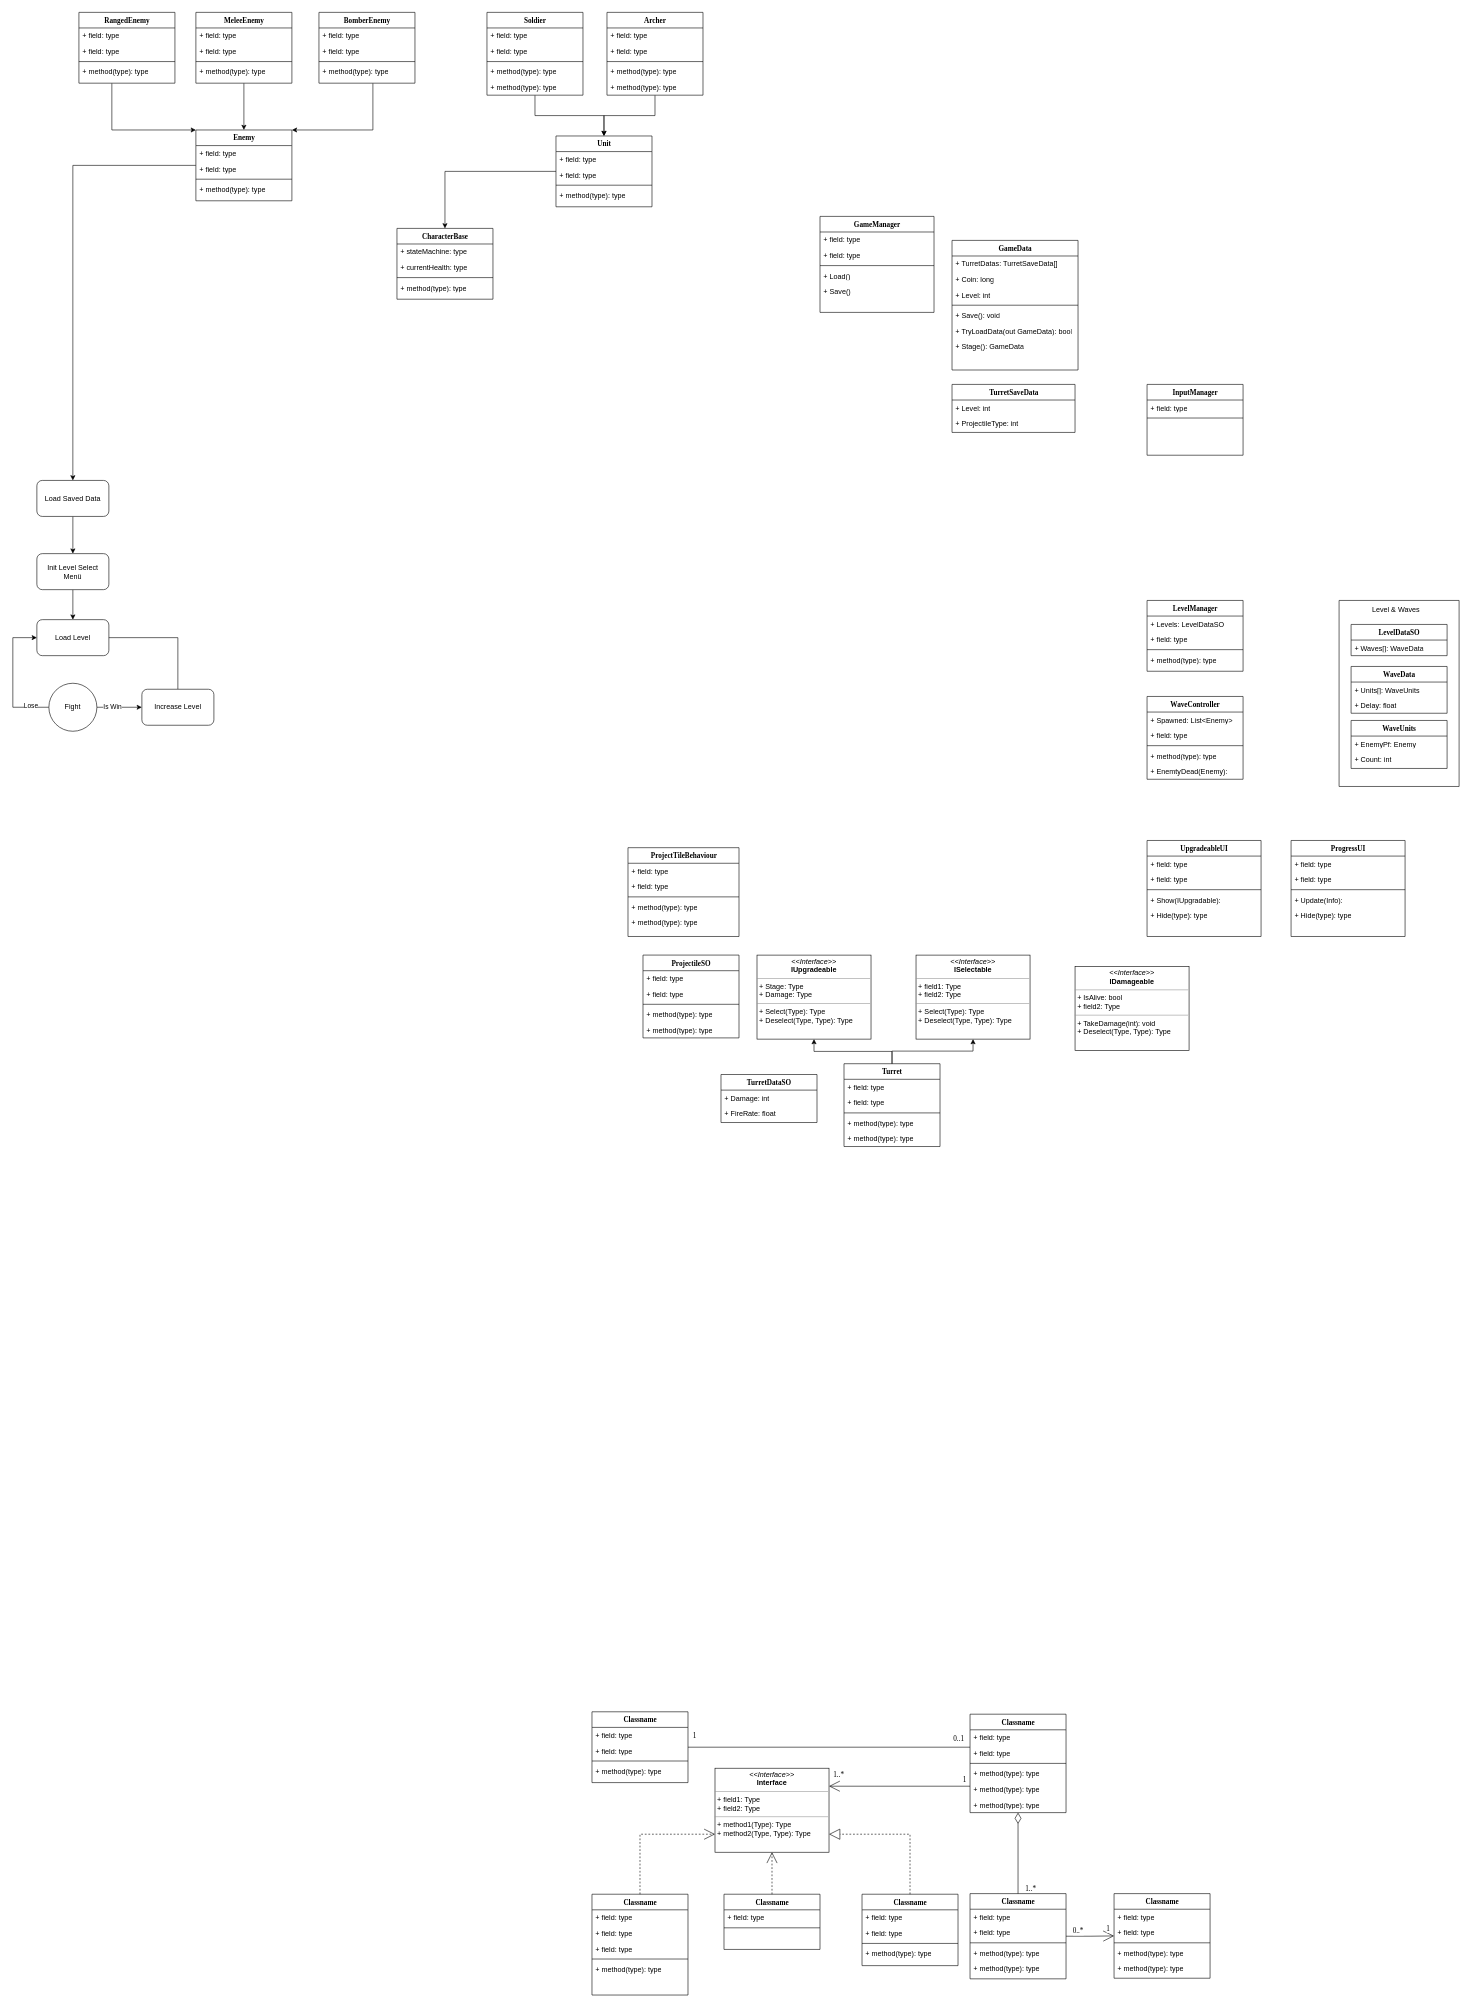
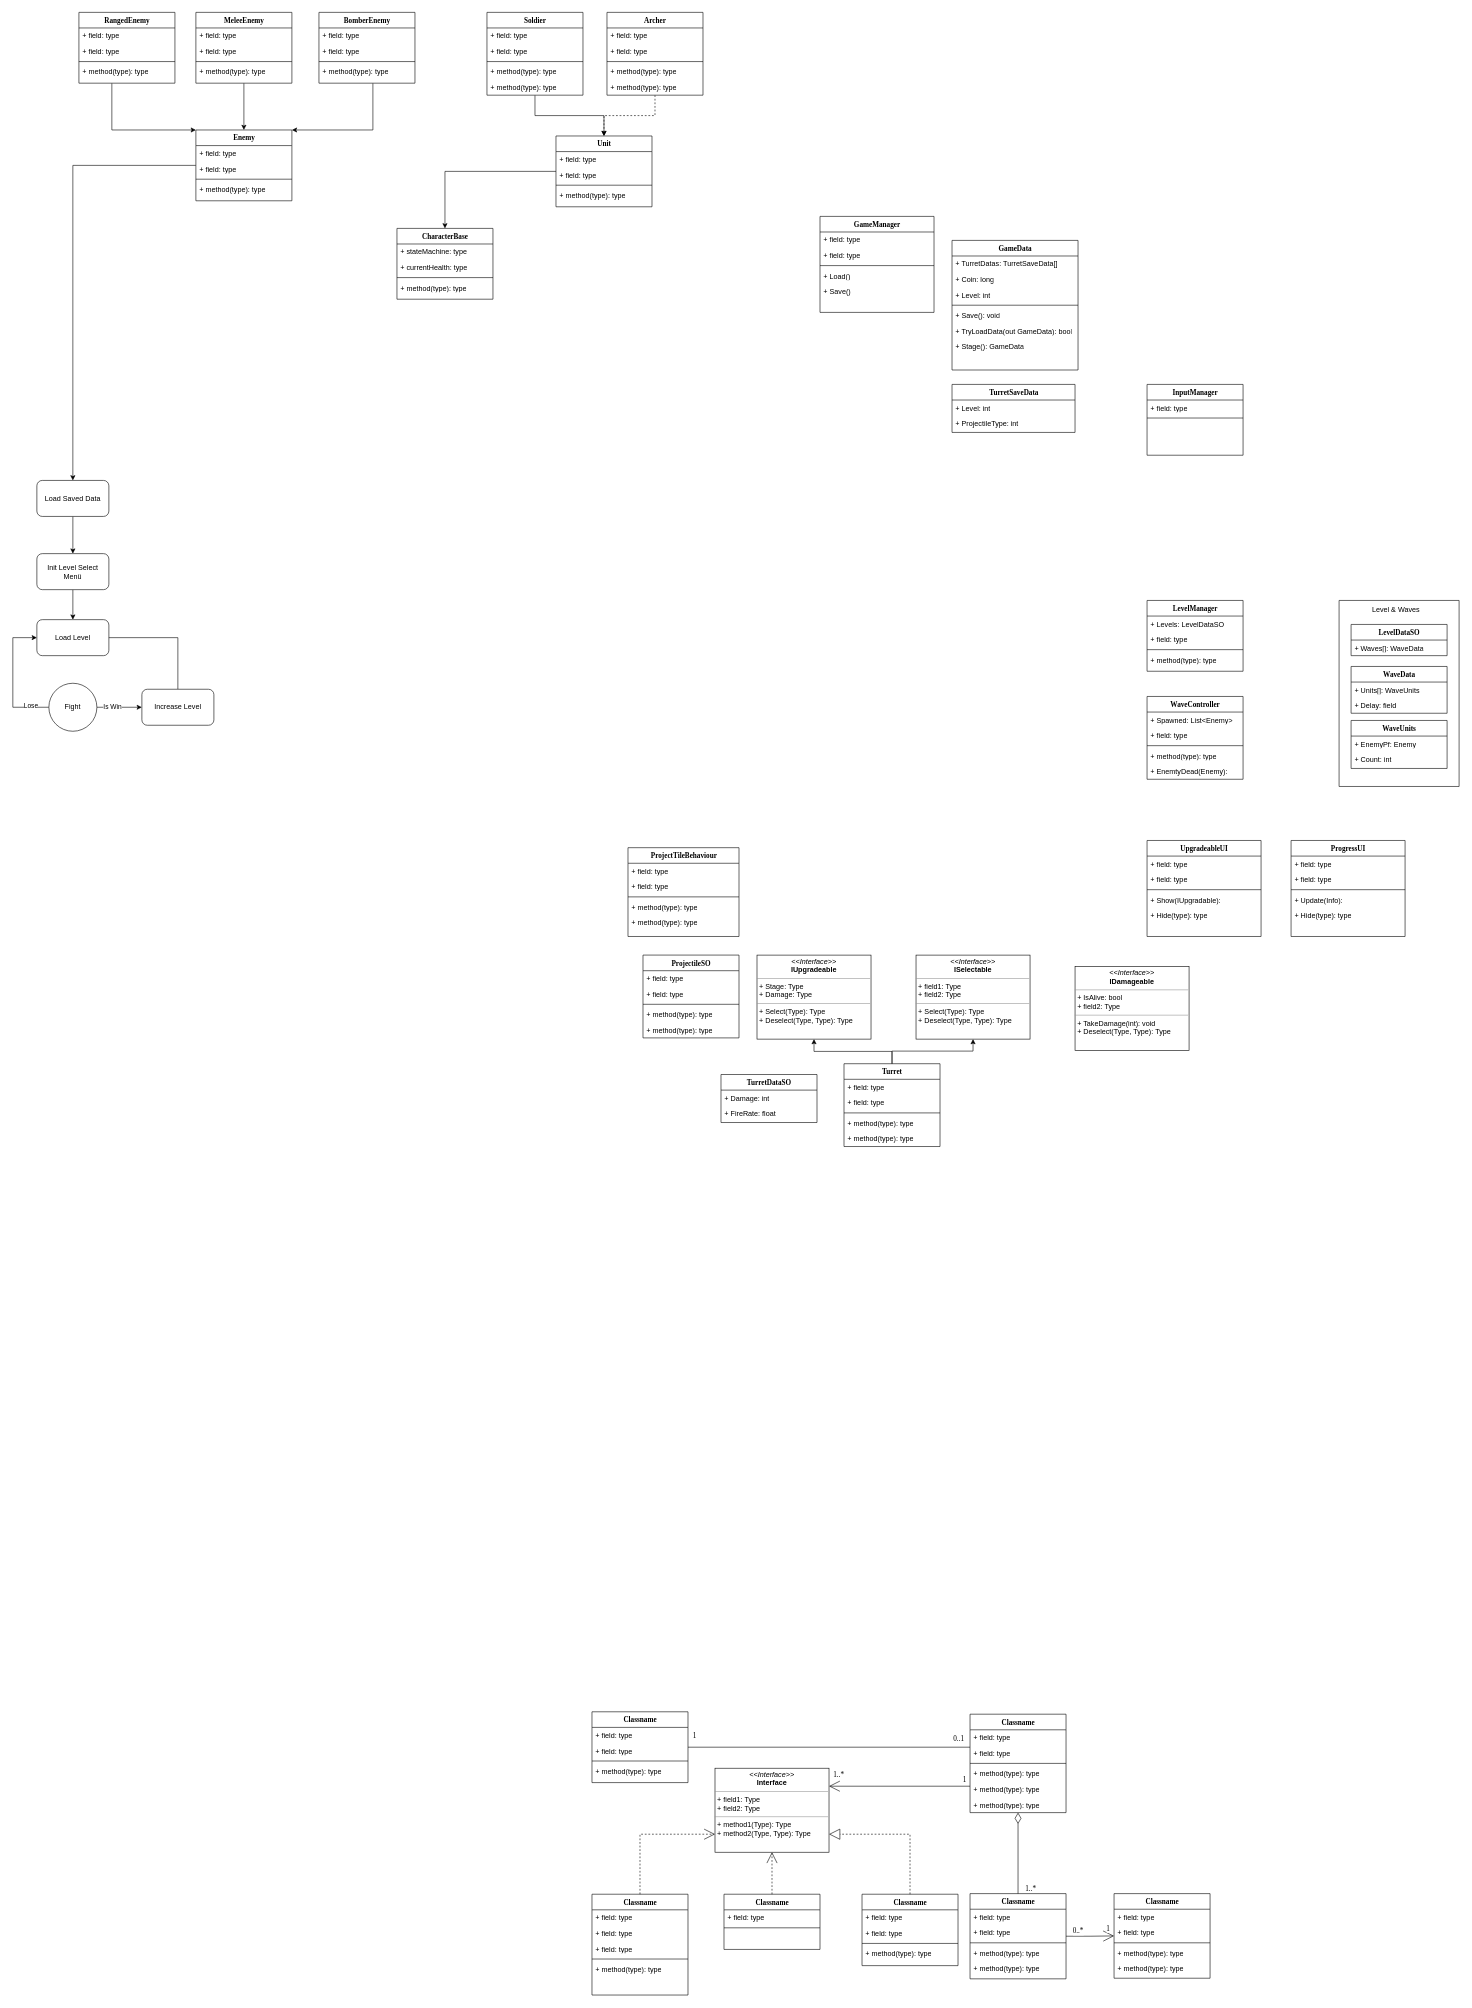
- <mxCell id="181" style="edgeStyle=orthogonalEdgeStyle;rounded=0;orthogonalLoop=1;jettySize=auto;html=1;entryX=0.5;entryY=0;entryDx=0;entryDy=0;" edge="1" parent="1" source="182" target="190"><mxGeometry relative="1" as="geometry" /></mxCell>
+ <mxCell id="181" style="edgeStyle=orthogonalEdgeStyle;rounded=0;orthogonalLoop=1;jettySize=auto;html=1;entryX=0.5;entryY=0;entryDx=0;entryDy=0;dashed=1;" edge="1" parent="1" source="182" target="190"><mxGeometry relative="1" as="geometry" /></mxCell>
- <mxCell id="105" value="+ Delay: float" style="text;html=1;strokeColor=none;fillColor=none;align=left;verticalAlign=top;spacingLeft=4;spacingRight=4;whiteSpace=wrap;overflow=hidden;rotatable=0;points=[[0,0.5],[1,0.5]];portConstraint=eastwest;" vertex="1" parent="103"><mxGeometry y="52" width="160" height="26" as="geometry" /></mxCell>
+ <mxCell id="105" value="+ Delay: field" style="text;html=1;strokeColor=none;fillColor=none;align=left;verticalAlign=top;spacingLeft=4;spacingRight=4;whiteSpace=wrap;overflow=hidden;rotatable=0;points=[[0,0.5],[1,0.5]];portConstraint=eastwest;" vertex="1" parent="103"><mxGeometry y="52" width="160" height="26" as="geometry" /></mxCell>
